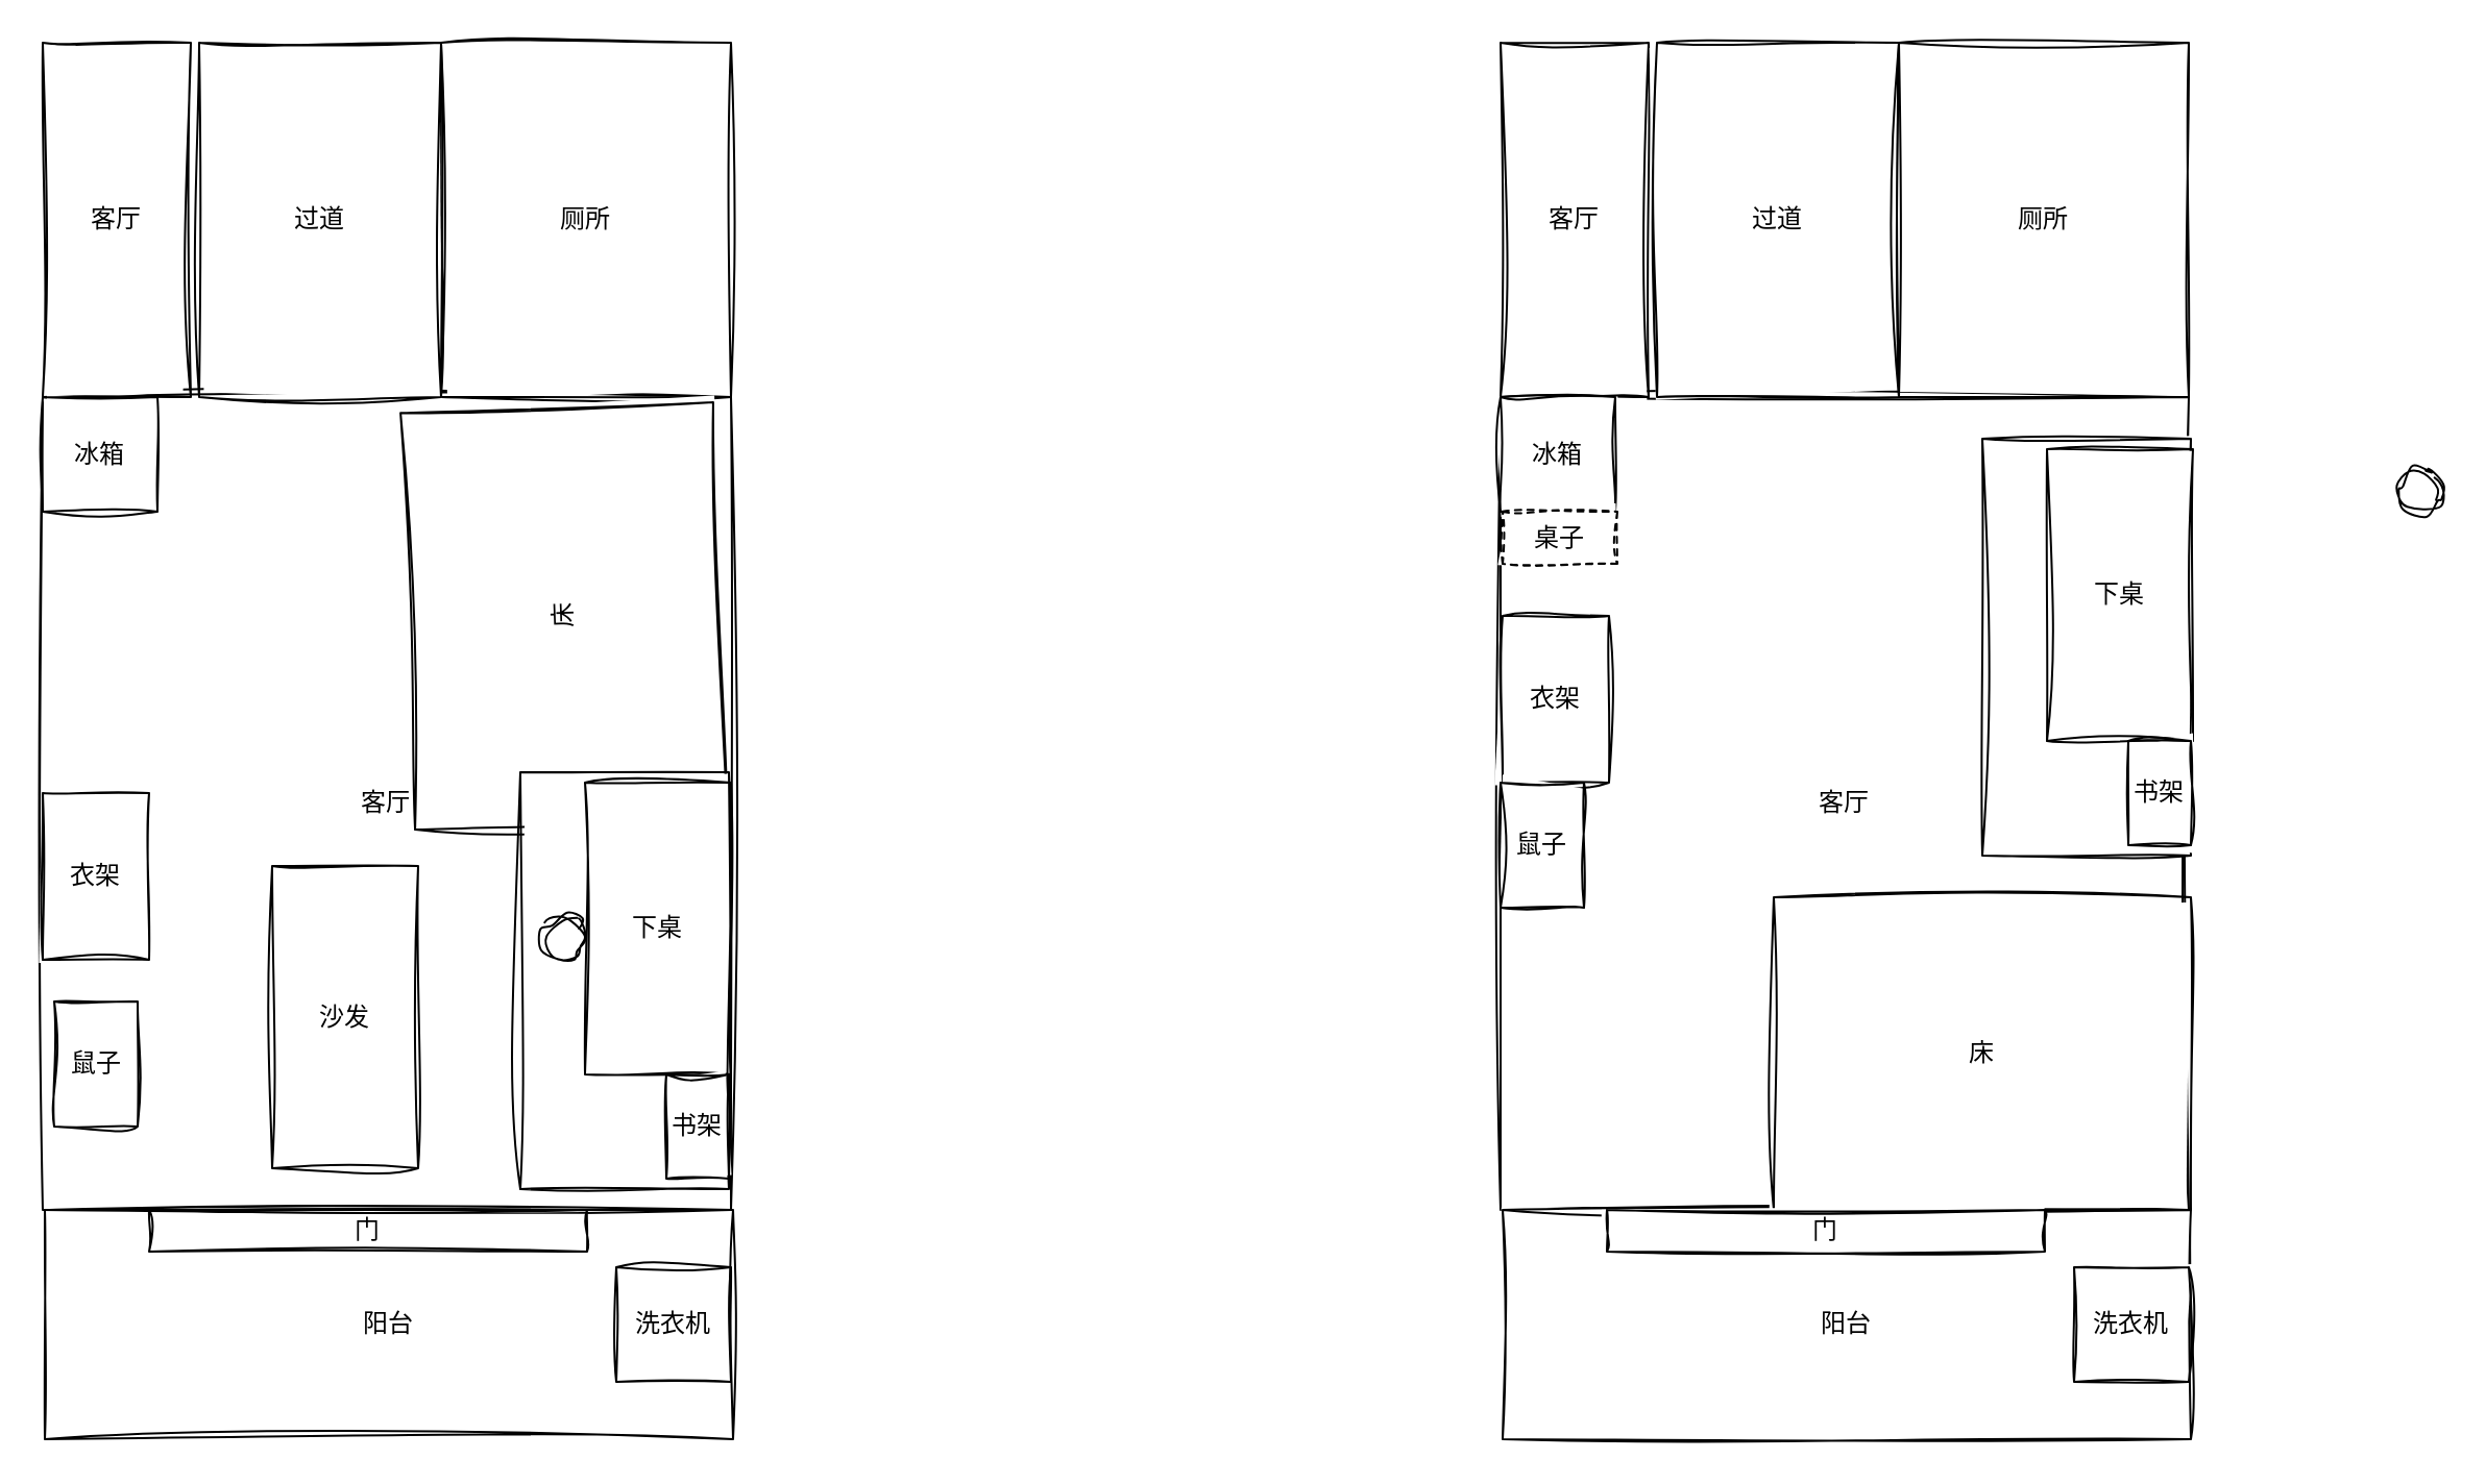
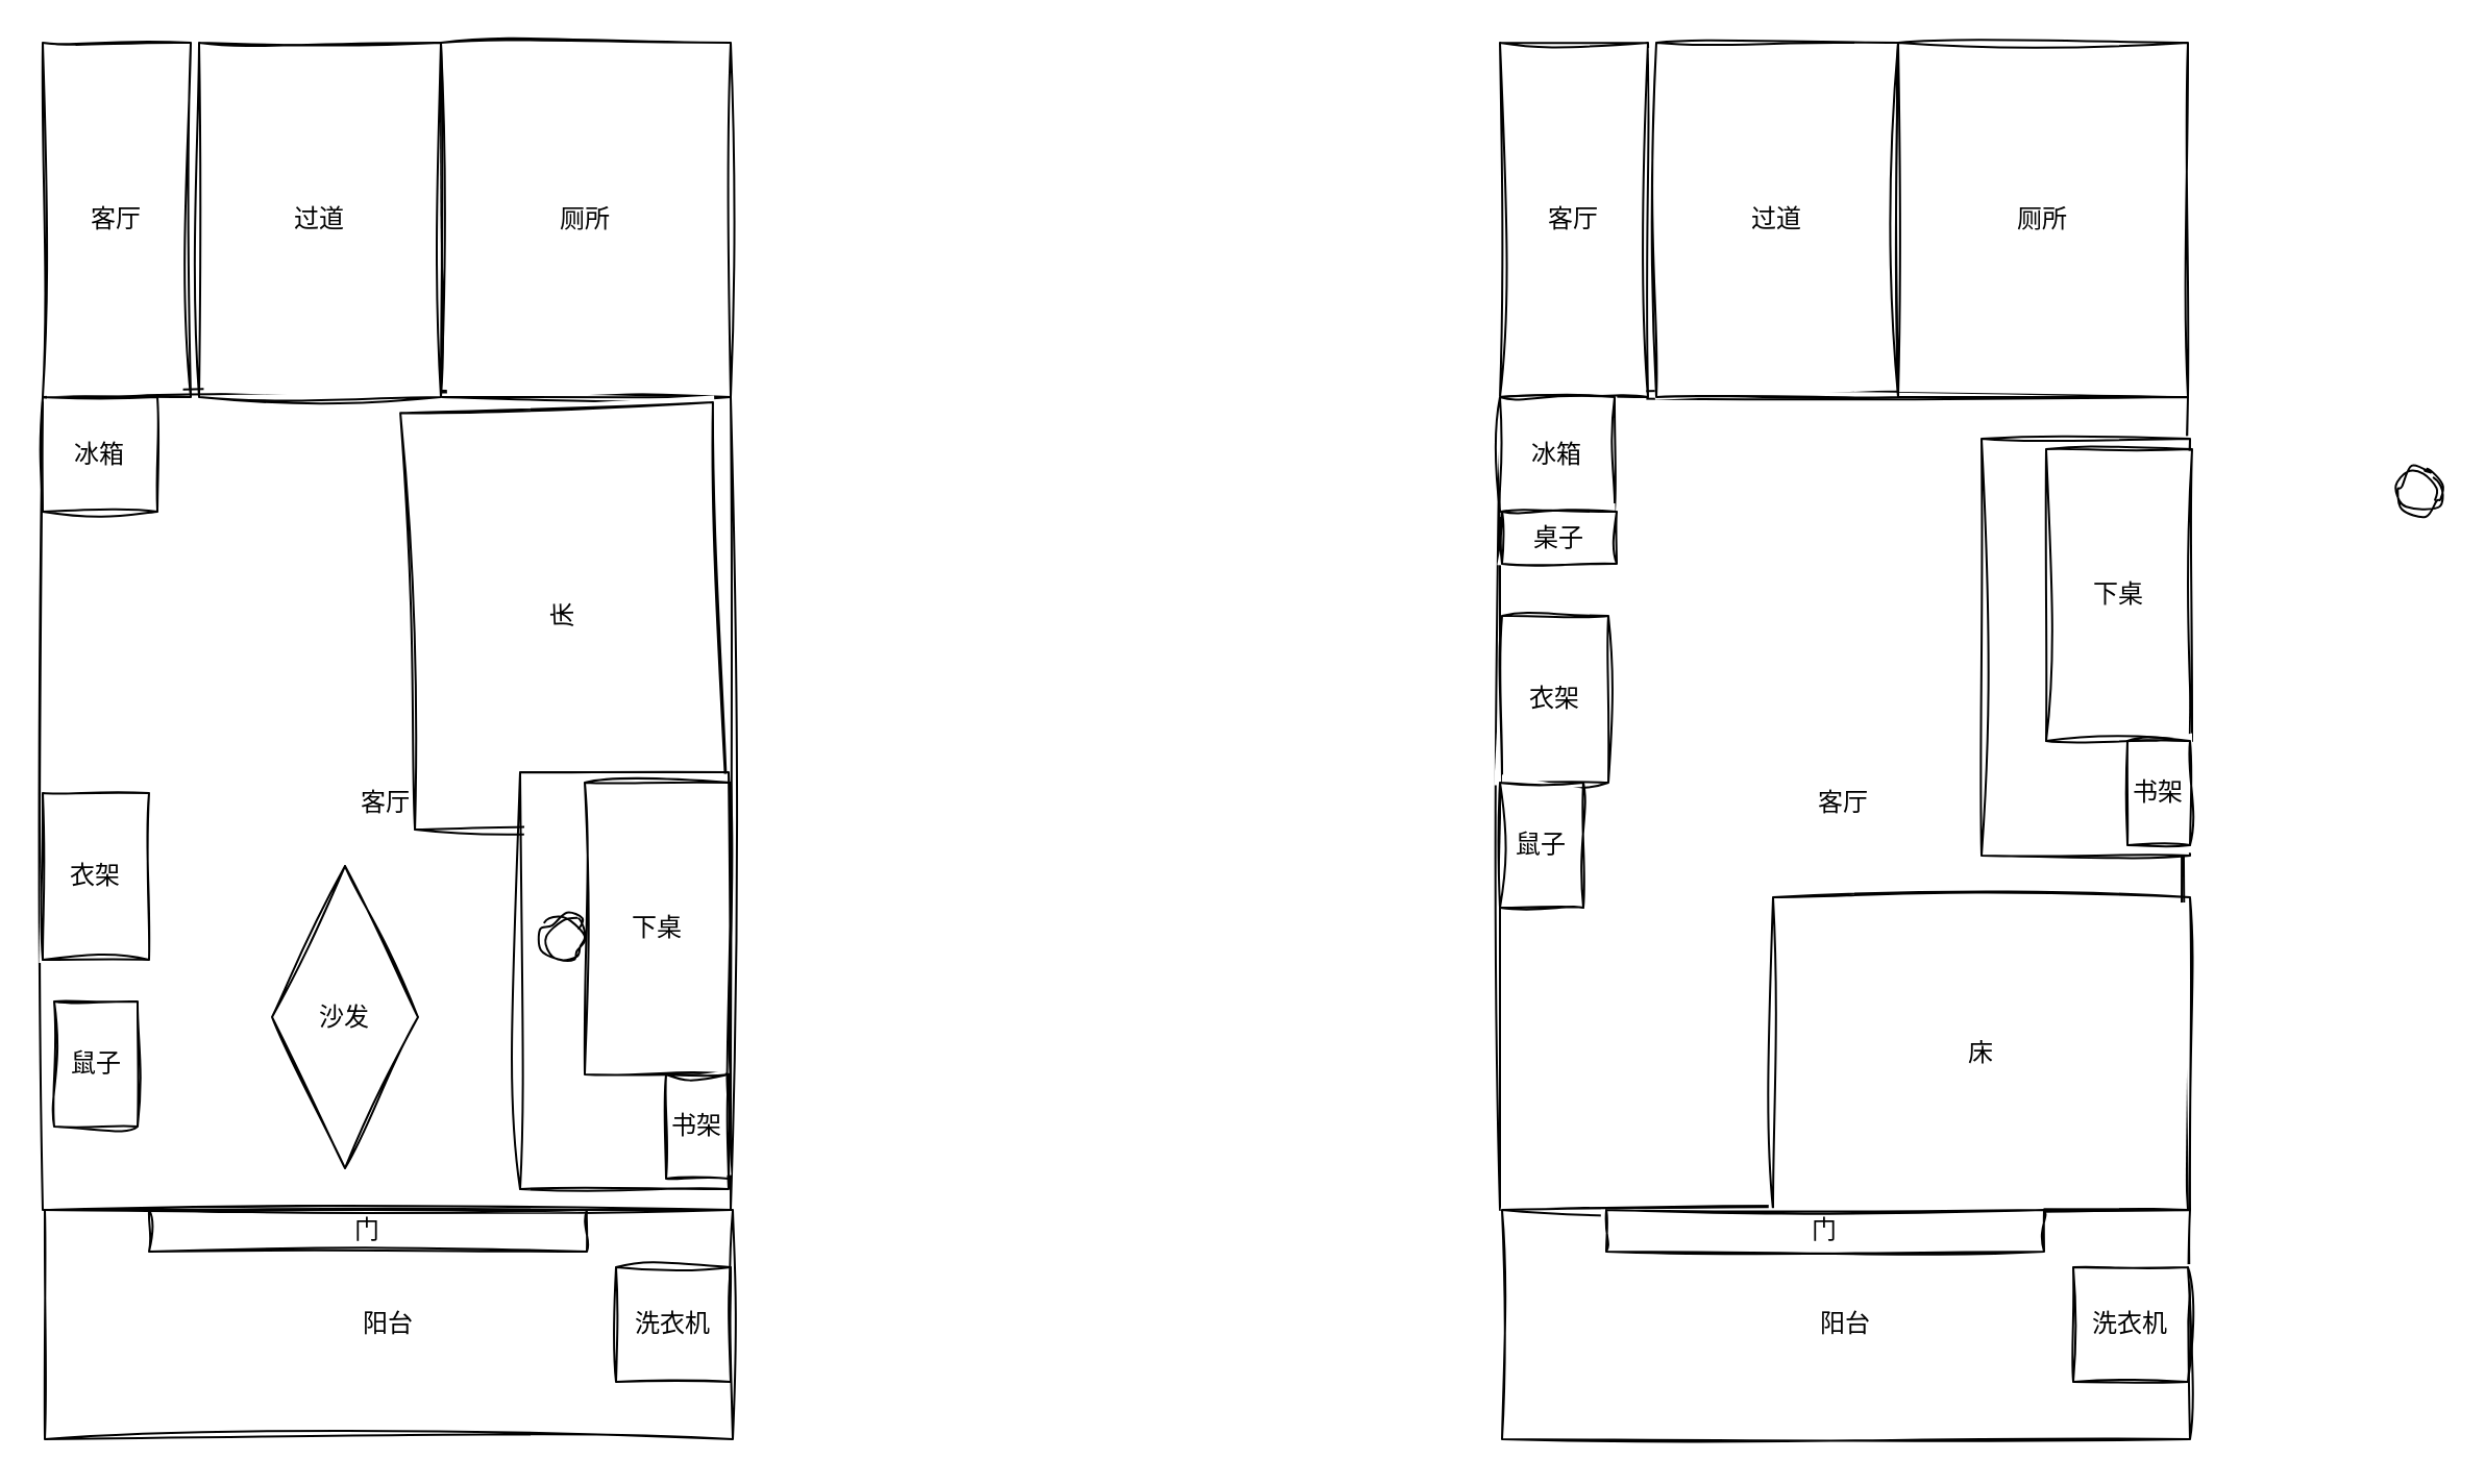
- <mxCell id="35" value="桌子" style="rounded=0;whiteSpace=wrap;html=1;sketch=1;curveFitting=1;jiggle=2;dashed=1;" vertex="1" parent="1"><mxGeometry x="720" y="245" width="55" height="25" as="geometry" /></mxCell>
+ <mxCell id="35" value="桌子" style="rounded=0;whiteSpace=wrap;html=1;sketch=1;curveFitting=1;jiggle=2;" vertex="1" parent="1"><mxGeometry x="720" y="245" width="55" height="25" as="geometry" /></mxCell>
- <mxCell id="22" value="沙发" style="rounded=0;whiteSpace=wrap;html=1;sketch=1;curveFitting=1;jiggle=2;" vertex="1" parent="1"><mxGeometry x="130" y="415" width="70" height="145" as="geometry" /></mxCell>
+ <mxCell id="22" value="沙发" style="rhombus;whiteSpace=wrap;html=1;sketch=1;curveFitting=1;jiggle=2;" vertex="1" parent="1"><mxGeometry x="130" y="415" width="70" height="145" as="geometry" /></mxCell>
